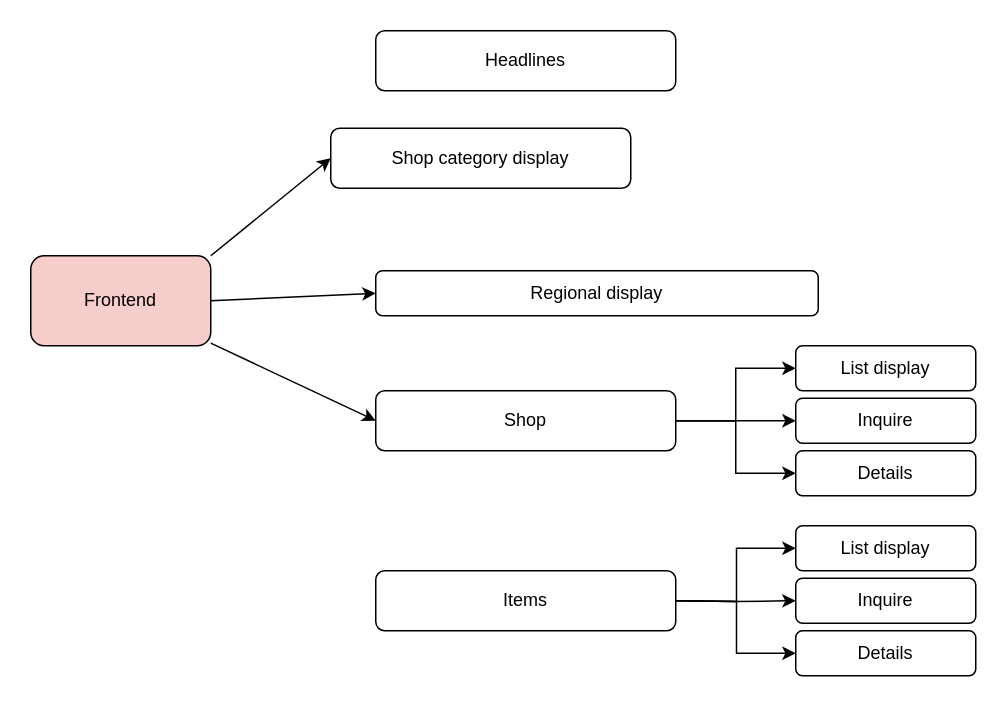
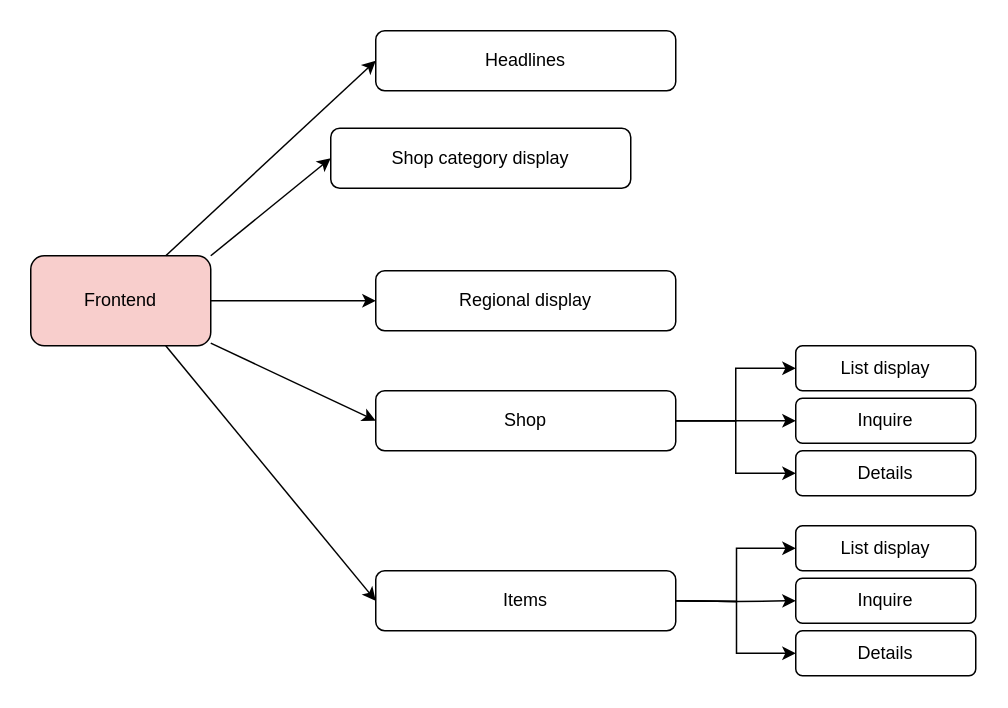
+ <mxCell id="13" value="" style="endArrow=classic;html=1;rounded=0;exitX=0.75;exitY=0;exitDx=0;exitDy=0;entryX=0;entryY=0.5;entryDx=0;entryDy=0;" parent="1" source="10" target="3" edge="1"><mxGeometry width="50" height="50" relative="1" as="geometry"><mxPoint x="380" y="250" as="sourcePoint" /><mxPoint x="430" y="200" as="targetPoint" /></mxGeometry></mxCell>
- <mxCell id="5" value="Regional display" style="rounded=1;whiteSpace=wrap;html=1;" parent="1" vertex="1"><mxGeometry x="250" y="180" width="295" height="30" as="geometry" /></mxCell>
+ <mxCell id="5" value="Regional display" style="rounded=1;whiteSpace=wrap;html=1;" parent="1" vertex="1"><mxGeometry x="250" y="180" width="200" height="40" as="geometry" /></mxCell>
+ <mxCell id="15" value="" style="endArrow=classic;html=1;rounded=0;exitX=0.75;exitY=1;exitDx=0;exitDy=0;entryX=0;entryY=0.5;entryDx=0;entryDy=0;" parent="1" source="10" target="2" edge="1"><mxGeometry width="50" height="50" relative="1" as="geometry"><mxPoint x="380" y="250" as="sourcePoint" /><mxPoint x="430" y="200" as="targetPoint" /></mxGeometry></mxCell>
